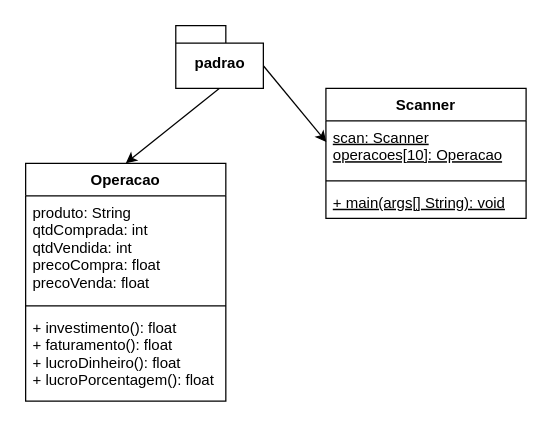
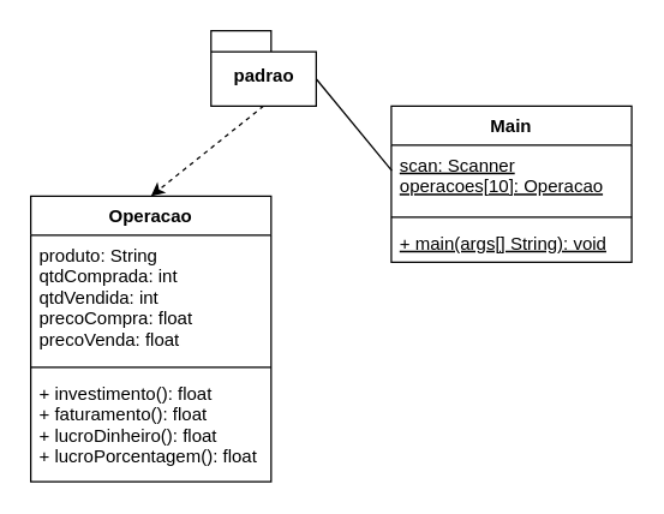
- <mxCell id="9" value="Scanner" style="swimlane;fontStyle=1;align=center;verticalAlign=top;childLayout=stackLayout;horizontal=1;startSize=26;horizontalStack=0;resizeParent=1;resizeParentMax=0;resizeLast=0;collapsible=1;marginBottom=0;" parent="1" vertex="1"><mxGeometry x="260" y="70" width="160" height="104" as="geometry" /></mxCell>
+ <mxCell id="9" value="Main" style="swimlane;fontStyle=1;align=center;verticalAlign=top;childLayout=stackLayout;horizontal=1;startSize=26;horizontalStack=0;resizeParent=1;resizeParentMax=0;resizeLast=0;collapsible=1;marginBottom=0;" parent="1" vertex="1"><mxGeometry x="260" y="70" width="160" height="104" as="geometry" /></mxCell>
- <mxCell id="3" style="edgeStyle=none;rounded=0;orthogonalLoop=1;jettySize=auto;html=1;exitX=0.5;exitY=1;exitDx=0;exitDy=0;exitPerimeter=0;entryX=0.5;entryY=0;entryDx=0;entryDy=0;fontSize=15;" parent="1" source="4" target="5" edge="1"><mxGeometry relative="1" as="geometry" /></mxCell>
+ <mxCell id="3" style="edgeStyle=none;rounded=0;orthogonalLoop=1;jettySize=auto;html=1;exitX=0.5;exitY=1;exitDx=0;exitDy=0;exitPerimeter=0;entryX=0.5;entryY=0;entryDx=0;entryDy=0;fontSize=15;dashed=1;" parent="1" source="4" target="5" edge="1"><mxGeometry relative="1" as="geometry" /></mxCell>
- <mxCell id="2" style="rounded=0;orthogonalLoop=1;jettySize=auto;html=1;exitX=0;exitY=0;exitDx=70;exitDy=32;exitPerimeter=0;entryX=0.002;entryY=0.386;entryDx=0;entryDy=0;fontSize=15;entryPerimeter=0;" parent="1" source="4" target="10" edge="1"><mxGeometry relative="1" as="geometry" /></mxCell>
+ <mxCell id="2" style="rounded=0;orthogonalLoop=1;jettySize=auto;html=1;exitX=0;exitY=0;exitDx=70;exitDy=32;exitPerimeter=0;entryX=0.002;entryY=0.386;entryDx=0;entryDy=0;fontSize=15;entryPerimeter=0;endArrow=none;" parent="1" source="4" target="10" edge="1"><mxGeometry relative="1" as="geometry" /></mxCell>
